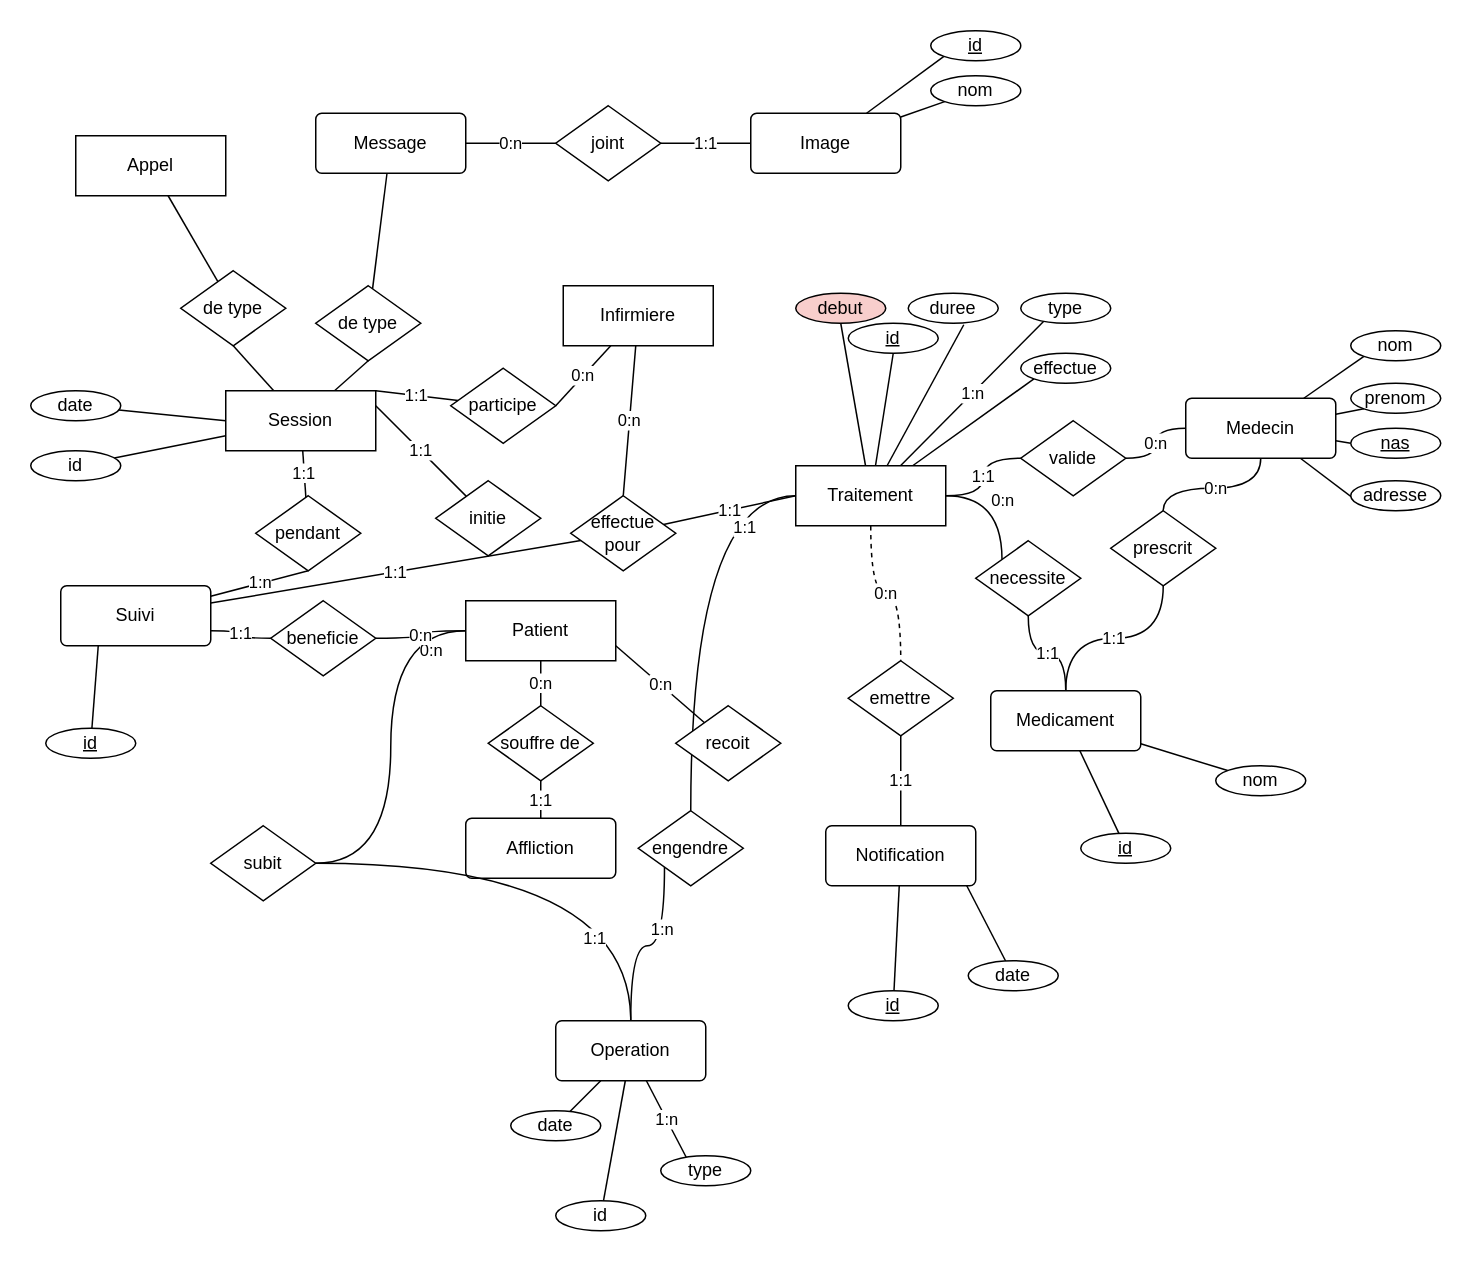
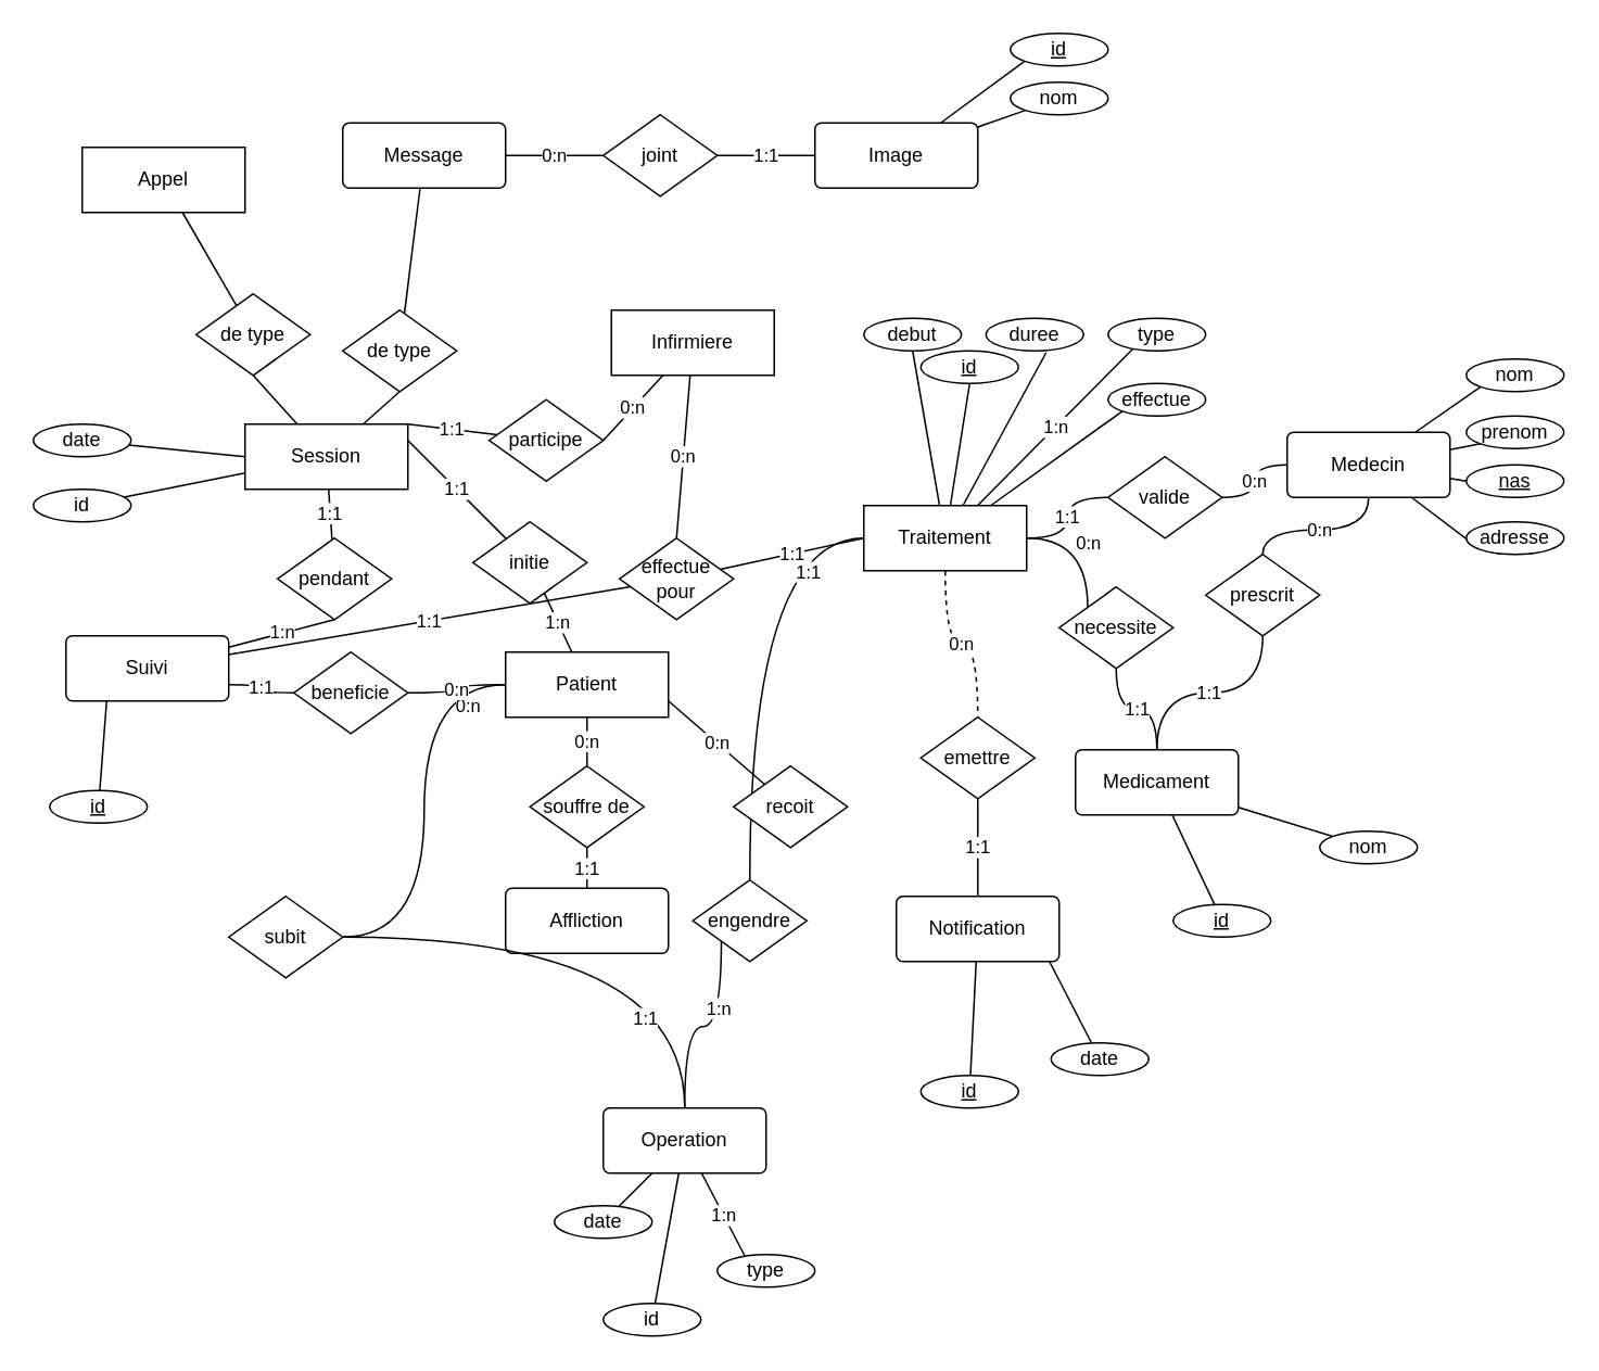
- <mxCell id="51" value="debut" style="ellipse;whiteSpace=wrap;html=1;align=center;fillColor=#f8cecc;" parent="1" vertex="1"><mxGeometry x="530" y="195" width="60" height="20" as="geometry" /></mxCell>
+ <mxCell id="51" value="debut" style="ellipse;whiteSpace=wrap;html=1;align=center;" parent="1" vertex="1"><mxGeometry x="530" y="195" width="60" height="20" as="geometry" /></mxCell>
+ <mxCell id="2" value="1:n" style="edgeStyle=none;rounded=0;orthogonalLoop=1;jettySize=auto;html=1;endArrow=none;endFill=0;" parent="1" source="7" target="72" edge="1"><mxGeometry relative="1" as="geometry" /></mxCell>
